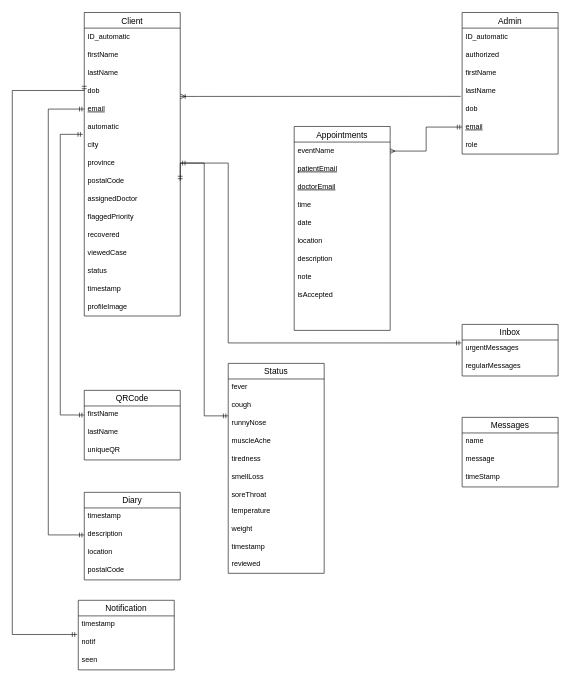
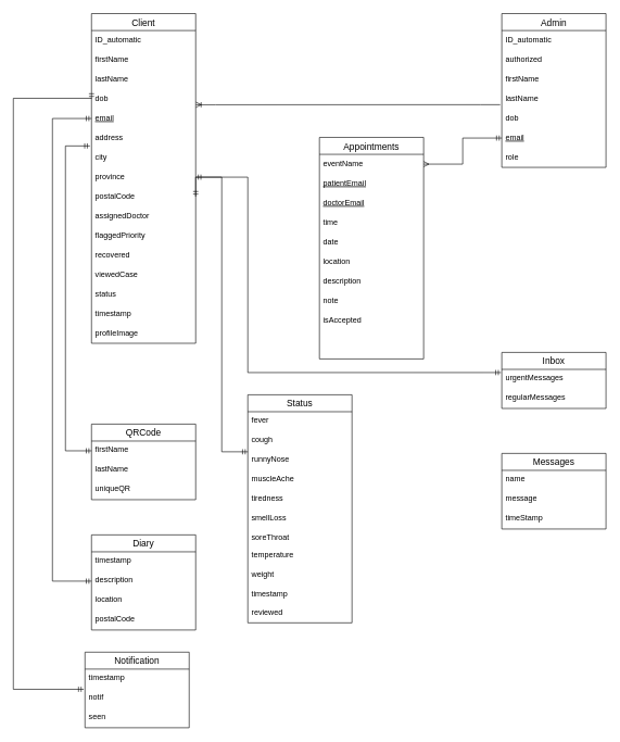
- <mxCell id="20" value="automatic" style="text;strokeColor=none;fillColor=none;spacingLeft=4;spacingRight=4;overflow=hidden;rotatable=0;points=[[0,0.5],[1,0.5]];portConstraint=eastwest;fontSize=12;" parent="14" vertex="1"><mxGeometry y="176" width="160" height="30" as="geometry" /></mxCell>
+ <mxCell id="20" value="address" style="text;strokeColor=none;fillColor=none;spacingLeft=4;spacingRight=4;overflow=hidden;rotatable=0;points=[[0,0.5],[1,0.5]];portConstraint=eastwest;fontSize=12;" parent="14" vertex="1"><mxGeometry y="176" width="160" height="30" as="geometry" /></mxCell>
